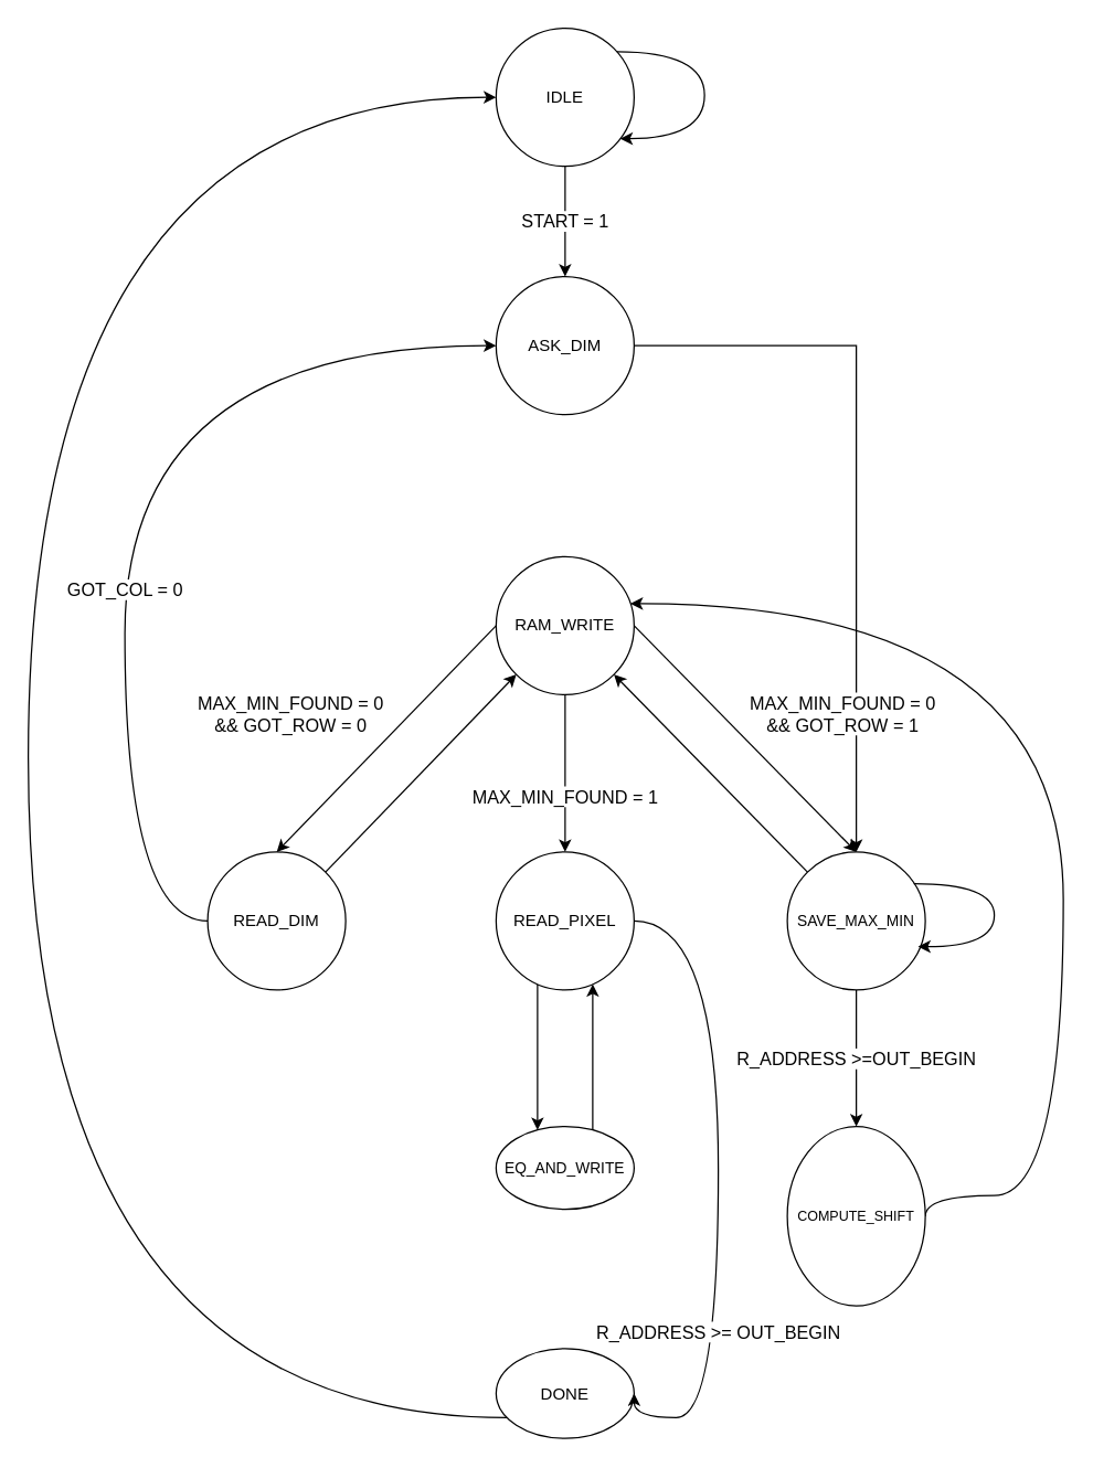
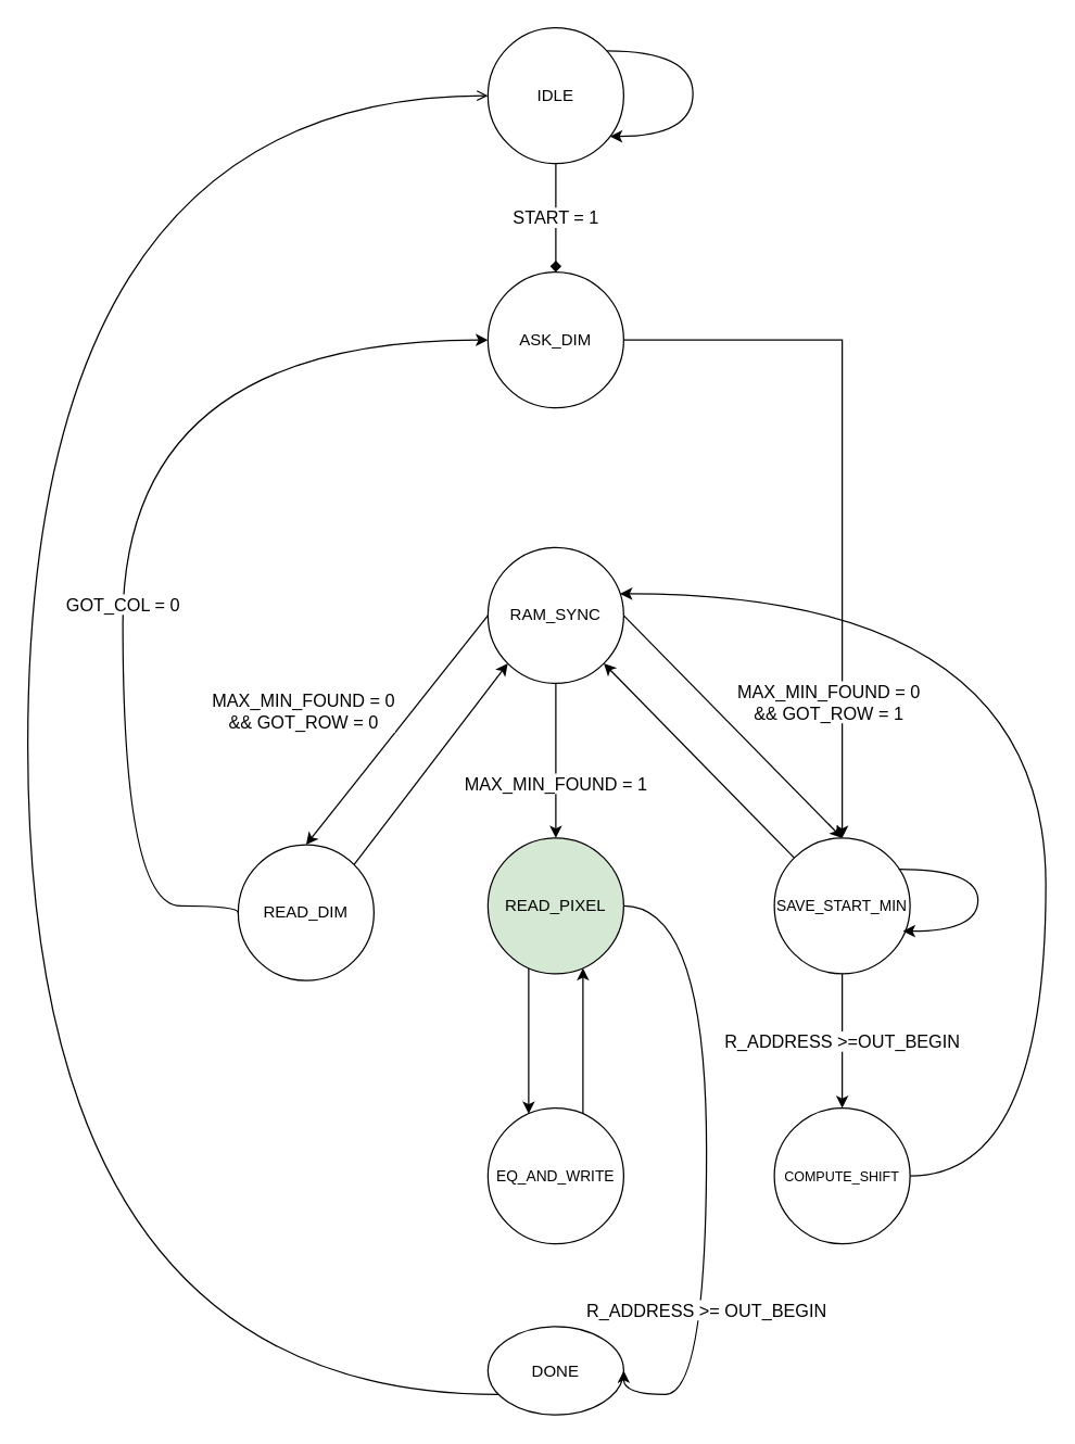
- <mxCell id="12" style="edgeStyle=orthogonalEdgeStyle;curved=1;rounded=0;orthogonalLoop=1;jettySize=auto;html=1;entryX=0;entryY=0.5;entryDx=0;entryDy=0;" edge="1" parent="1" source="13" target="4"><mxGeometry relative="1" as="geometry"><Array as="points"><mxPoint x="20" y="1027" /><mxPoint x="20" y="70" /></Array></mxGeometry></mxCell>
+ <mxCell id="12" style="edgeStyle=orthogonalEdgeStyle;curved=1;rounded=0;orthogonalLoop=1;jettySize=auto;html=1;entryX=0;entryY=0.5;entryDx=0;entryDy=0;endArrow=open;" edge="1" parent="1" source="13" target="4"><mxGeometry relative="1" as="geometry"><Array as="points"><mxPoint x="20" y="1027" /><mxPoint x="20" y="70" /></Array></mxGeometry></mxCell>
- <mxCell id="3" value="&lt;font style=&quot;font-size: 13px&quot;&gt;START = 1&lt;/font&gt;" style="edgeStyle=orthogonalEdgeStyle;rounded=0;orthogonalLoop=1;jettySize=auto;html=1;entryX=0.5;entryY=0;entryDx=0;entryDy=0;" edge="1" parent="1" source="4" target="22"><mxGeometry relative="1" as="geometry" /></mxCell>
+ <mxCell id="3" value="&lt;font style=&quot;font-size: 13px&quot;&gt;START = 1&lt;/font&gt;" style="edgeStyle=orthogonalEdgeStyle;rounded=0;orthogonalLoop=1;jettySize=auto;html=1;entryX=0.5;entryY=0;entryDx=0;entryDy=0;endArrow=diamond;" edge="1" parent="1" source="4" target="22"><mxGeometry relative="1" as="geometry" /></mxCell>
- <mxCell id="8" value="&lt;font style=&quot;font-size: 12px&quot;&gt;RAM_WRITE&lt;/font&gt;" style="ellipse;whiteSpace=wrap;html=1;aspect=fixed;fixDash=0;autosize=0;" parent="1" vertex="1"><mxGeometry x="359" y="403" width="100" height="100" as="geometry" /></mxCell>
+ <mxCell id="8" value="&lt;font style=&quot;font-size: 12px&quot;&gt;RAM_SYNC&lt;/font&gt;" style="ellipse;whiteSpace=wrap;html=1;aspect=fixed;fixDash=0;autosize=0;" parent="1" vertex="1"><mxGeometry x="359" y="403" width="100" height="100" as="geometry" /></mxCell>
- <mxCell id="11" value="&lt;span&gt;READ_DIM&lt;/span&gt;" style="ellipse;whiteSpace=wrap;html=1;aspect=fixed;fixDash=0;autosize=0;" parent="1" vertex="1"><mxGeometry x="150" y="617" width="100" height="100" as="geometry" /></mxCell>
+ <mxCell id="11" value="&lt;span&gt;READ_DIM&lt;/span&gt;" style="ellipse;whiteSpace=wrap;html=1;aspect=fixed;fixDash=0;autosize=0;" parent="1" vertex="1"><mxGeometry x="175" y="622" width="100" height="100" as="geometry" /></mxCell>
- <mxCell id="19" value="&lt;font style=&quot;font-size: 12px&quot;&gt;READ_PIXEL&lt;/font&gt;" style="ellipse;whiteSpace=wrap;html=1;aspect=fixed;fixDash=0;autosize=0;" parent="1" vertex="1"><mxGeometry x="359" y="617" width="100" height="100" as="geometry" /></mxCell>
+ <mxCell id="19" value="&lt;font style=&quot;font-size: 12px&quot;&gt;READ_PIXEL&lt;/font&gt;" style="ellipse;whiteSpace=wrap;html=1;aspect=fixed;fixDash=0;autosize=0;fillColor=#d5e8d4;" parent="1" vertex="1"><mxGeometry x="359" y="617" width="100" height="100" as="geometry" /></mxCell>
- <mxCell id="25" value="&lt;font style=&quot;font-size: 11px&quot;&gt;SAVE_MAX_MIN&lt;/font&gt;" style="ellipse;whiteSpace=wrap;html=1;aspect=fixed;fixDash=0;autosize=0;" parent="1" vertex="1"><mxGeometry x="570" y="617" width="100" height="100" as="geometry" /></mxCell>
+ <mxCell id="25" value="&lt;font style=&quot;font-size: 11px&quot;&gt;SAVE_START_MIN&lt;/font&gt;" style="ellipse;whiteSpace=wrap;html=1;aspect=fixed;fixDash=0;autosize=0;" parent="1" vertex="1"><mxGeometry x="570" y="617" width="100" height="100" as="geometry" /></mxCell>
- <mxCell id="21" value="&lt;font style=&quot;font-size: 11px&quot;&gt;EQ_AND_WRITE&lt;/font&gt;" style="ellipse;whiteSpace=wrap;html=1;aspect=fixed;fixDash=0;autosize=0;" parent="1" vertex="1"><mxGeometry x="359" y="816" width="100" height="60" as="geometry" /></mxCell>
+ <mxCell id="21" value="&lt;font style=&quot;font-size: 11px&quot;&gt;EQ_AND_WRITE&lt;/font&gt;" style="ellipse;whiteSpace=wrap;html=1;aspect=fixed;fixDash=0;autosize=0;" parent="1" vertex="1"><mxGeometry x="359" y="816" width="100" height="100" as="geometry" /></mxCell>
- <mxCell id="16" value="&lt;font style=&quot;font-size: 10px&quot;&gt;COMPUTE_SHIFT&lt;/font&gt;" style="ellipse;whiteSpace=wrap;html=1;aspect=fixed;fixDash=0;autosize=0;" parent="1" vertex="1"><mxGeometry x="570" y="816" width="100" height="130" as="geometry" /></mxCell>
+ <mxCell id="16" value="&lt;font style=&quot;font-size: 10px&quot;&gt;COMPUTE_SHIFT&lt;/font&gt;" style="ellipse;whiteSpace=wrap;html=1;aspect=fixed;fixDash=0;autosize=0;" parent="1" vertex="1"><mxGeometry x="570" y="816" width="100" height="100" as="geometry" /></mxCell>
